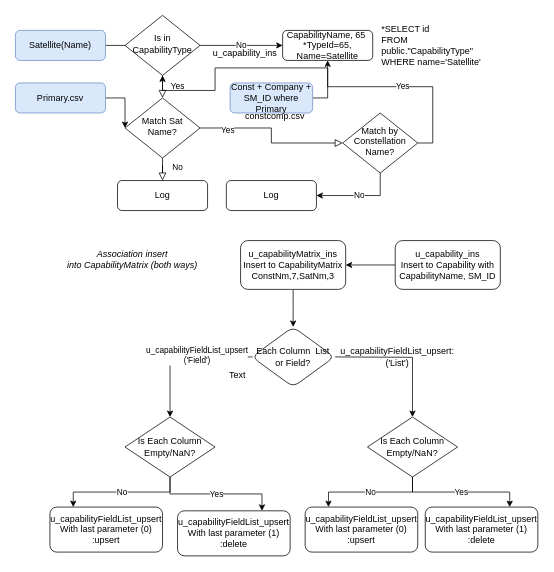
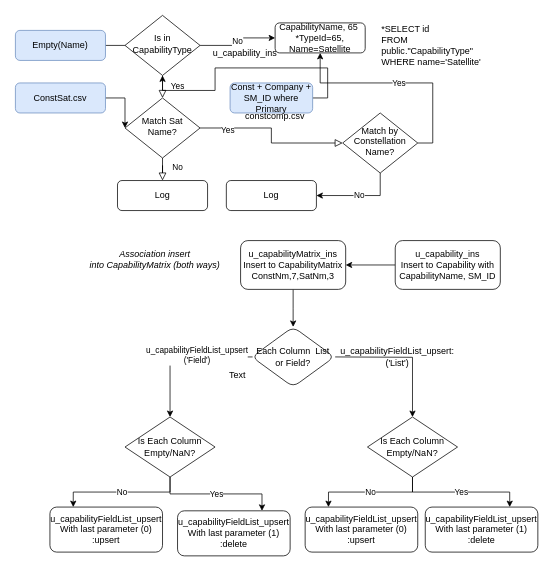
- <mxCell id="17" value="Satellite(Name)" style="rounded=1;whiteSpace=wrap;html=1;fontSize=12;glass=0;strokeWidth=1;shadow=0;fillColor=#dae8fc;strokeColor=#6c8ebf;" parent="1" vertex="1"><mxGeometry x="20" y="40" width="120" height="40" as="geometry" /></mxCell>
+ <mxCell id="17" value="Empty(Name)" style="rounded=1;whiteSpace=wrap;html=1;fontSize=12;glass=0;strokeWidth=1;shadow=0;fillColor=#dae8fc;strokeColor=#6c8ebf;" parent="1" vertex="1"><mxGeometry x="20" y="40" width="120" height="40" as="geometry" /></mxCell>
- <mxCell id="9" value="CapabilityName, 65&amp;nbsp;&lt;br&gt;*TypeId=65, Name=Satellite" style="rounded=1;whiteSpace=wrap;html=1;fontSize=12;glass=0;strokeWidth=1;shadow=0;" parent="1" vertex="1"><mxGeometry x="376" y="40" width="120" height="40" as="geometry" /></mxCell>
+ <mxCell id="9" value="CapabilityName, 65&amp;nbsp;&lt;br&gt;*TypeId=65, Name=Satellite" style="rounded=1;whiteSpace=wrap;html=1;fontSize=12;glass=0;strokeWidth=1;shadow=0;" parent="1" vertex="1"><mxGeometry x="366" y="30" width="120" height="40" as="geometry" /></mxCell>
- <mxCell id="36" value="Primary.csv" style="rounded=1;whiteSpace=wrap;html=1;fontSize=12;glass=0;strokeWidth=1;shadow=0;fillColor=#dae8fc;strokeColor=#6c8ebf;" vertex="1" parent="1"><mxGeometry x="20" y="110" width="120" height="40" as="geometry" /></mxCell>
+ <mxCell id="36" value="ConstSat.csv" style="rounded=1;whiteSpace=wrap;html=1;fontSize=12;glass=0;strokeWidth=1;shadow=0;fillColor=#dae8fc;strokeColor=#6c8ebf;" vertex="1" parent="1"><mxGeometry x="20" y="110" width="120" height="40" as="geometry" /></mxCell>
- <mxCell id="44" value="Association insert&lt;br&gt;into CapabilityMatrix (both ways)" style="text;html=1;strokeColor=none;fillColor=none;align=center;verticalAlign=middle;whiteSpace=wrap;rounded=0;fontStyle=2" vertex="1" parent="1"><mxGeometry x="86" y="334.5" width="180" height="20" as="geometry" /></mxCell>
+ <mxCell id="44" value="Association insert&lt;br&gt;into CapabilityMatrix (both ways)" style="text;html=1;strokeColor=none;fillColor=none;align=center;verticalAlign=middle;whiteSpace=wrap;rounded=0;fontStyle=2" vertex="1" parent="1"><mxGeometry x="116" y="334.5" width="180" height="20" as="geometry" /></mxCell>
